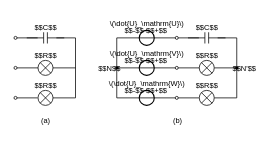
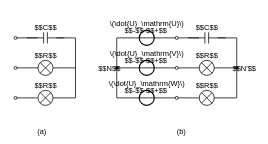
- <mxCell id="15" value="(a)" style="text;html=1;align=center;verticalAlign=middle;resizable=0;points=[];autosize=1;strokeColor=none;fillColor=none;fontSize=10;" vertex="1" parent="1"><mxGeometry x="47.5" y="150" width="25" height="20" as="geometry" /></mxCell>
+ <mxCell id="15" value="(a)" style="text;html=1;align=center;verticalAlign=middle;resizable=0;points=[];autosize=1;strokeColor=none;fillColor=none;fontSize=10;" vertex="1" parent="1"><mxGeometry x="42.5" y="165" width="25" height="20" as="geometry" /></mxCell>
- <mxCell id="55" value="(b)" style="text;html=1;align=center;verticalAlign=middle;resizable=0;points=[];autosize=1;strokeColor=none;fillColor=none;fontSize=10;" vertex="1" parent="1"><mxGeometry x="223" y="150" width="25" height="20" as="geometry" /></mxCell>
+ <mxCell id="55" value="(b)" style="text;html=1;align=center;verticalAlign=middle;resizable=0;points=[];autosize=1;strokeColor=none;fillColor=none;fontSize=10;" vertex="1" parent="1"><mxGeometry x="228" y="165" width="25" height="20" as="geometry" /></mxCell>
